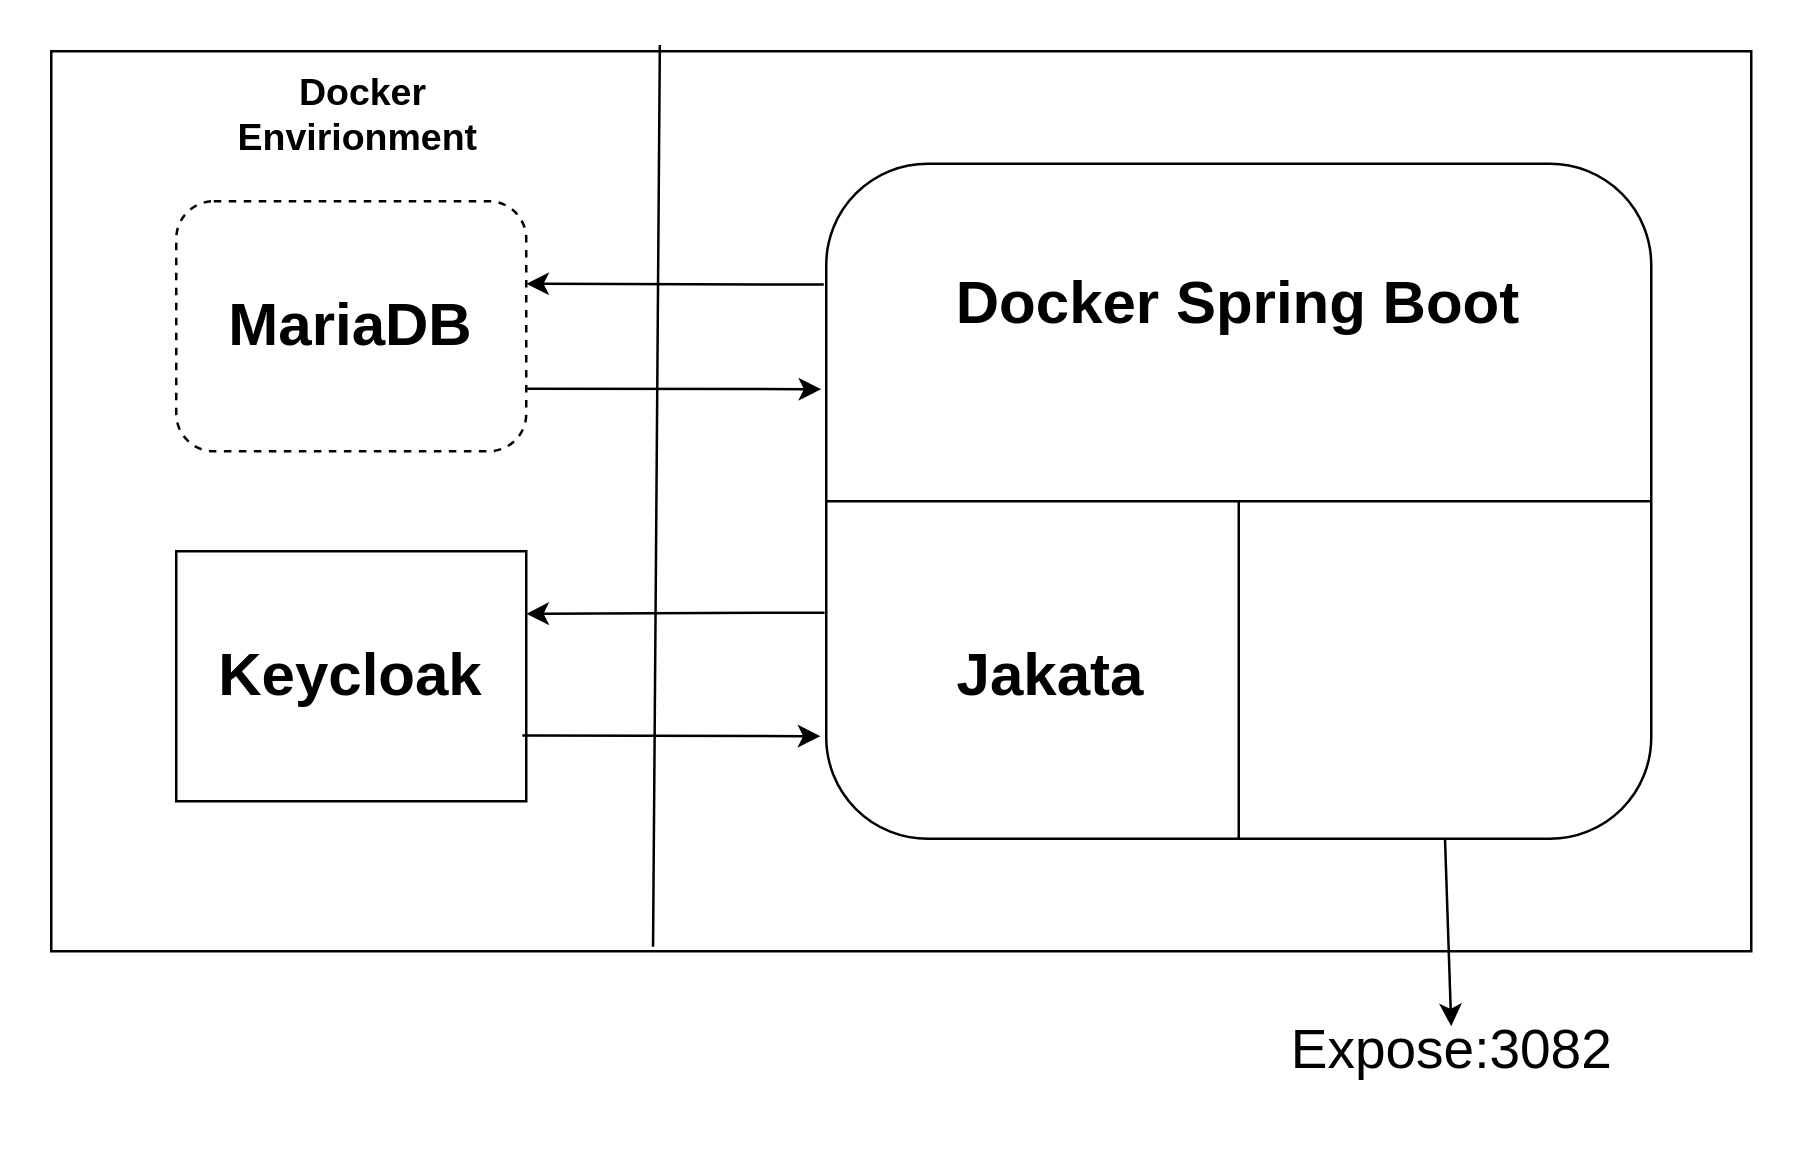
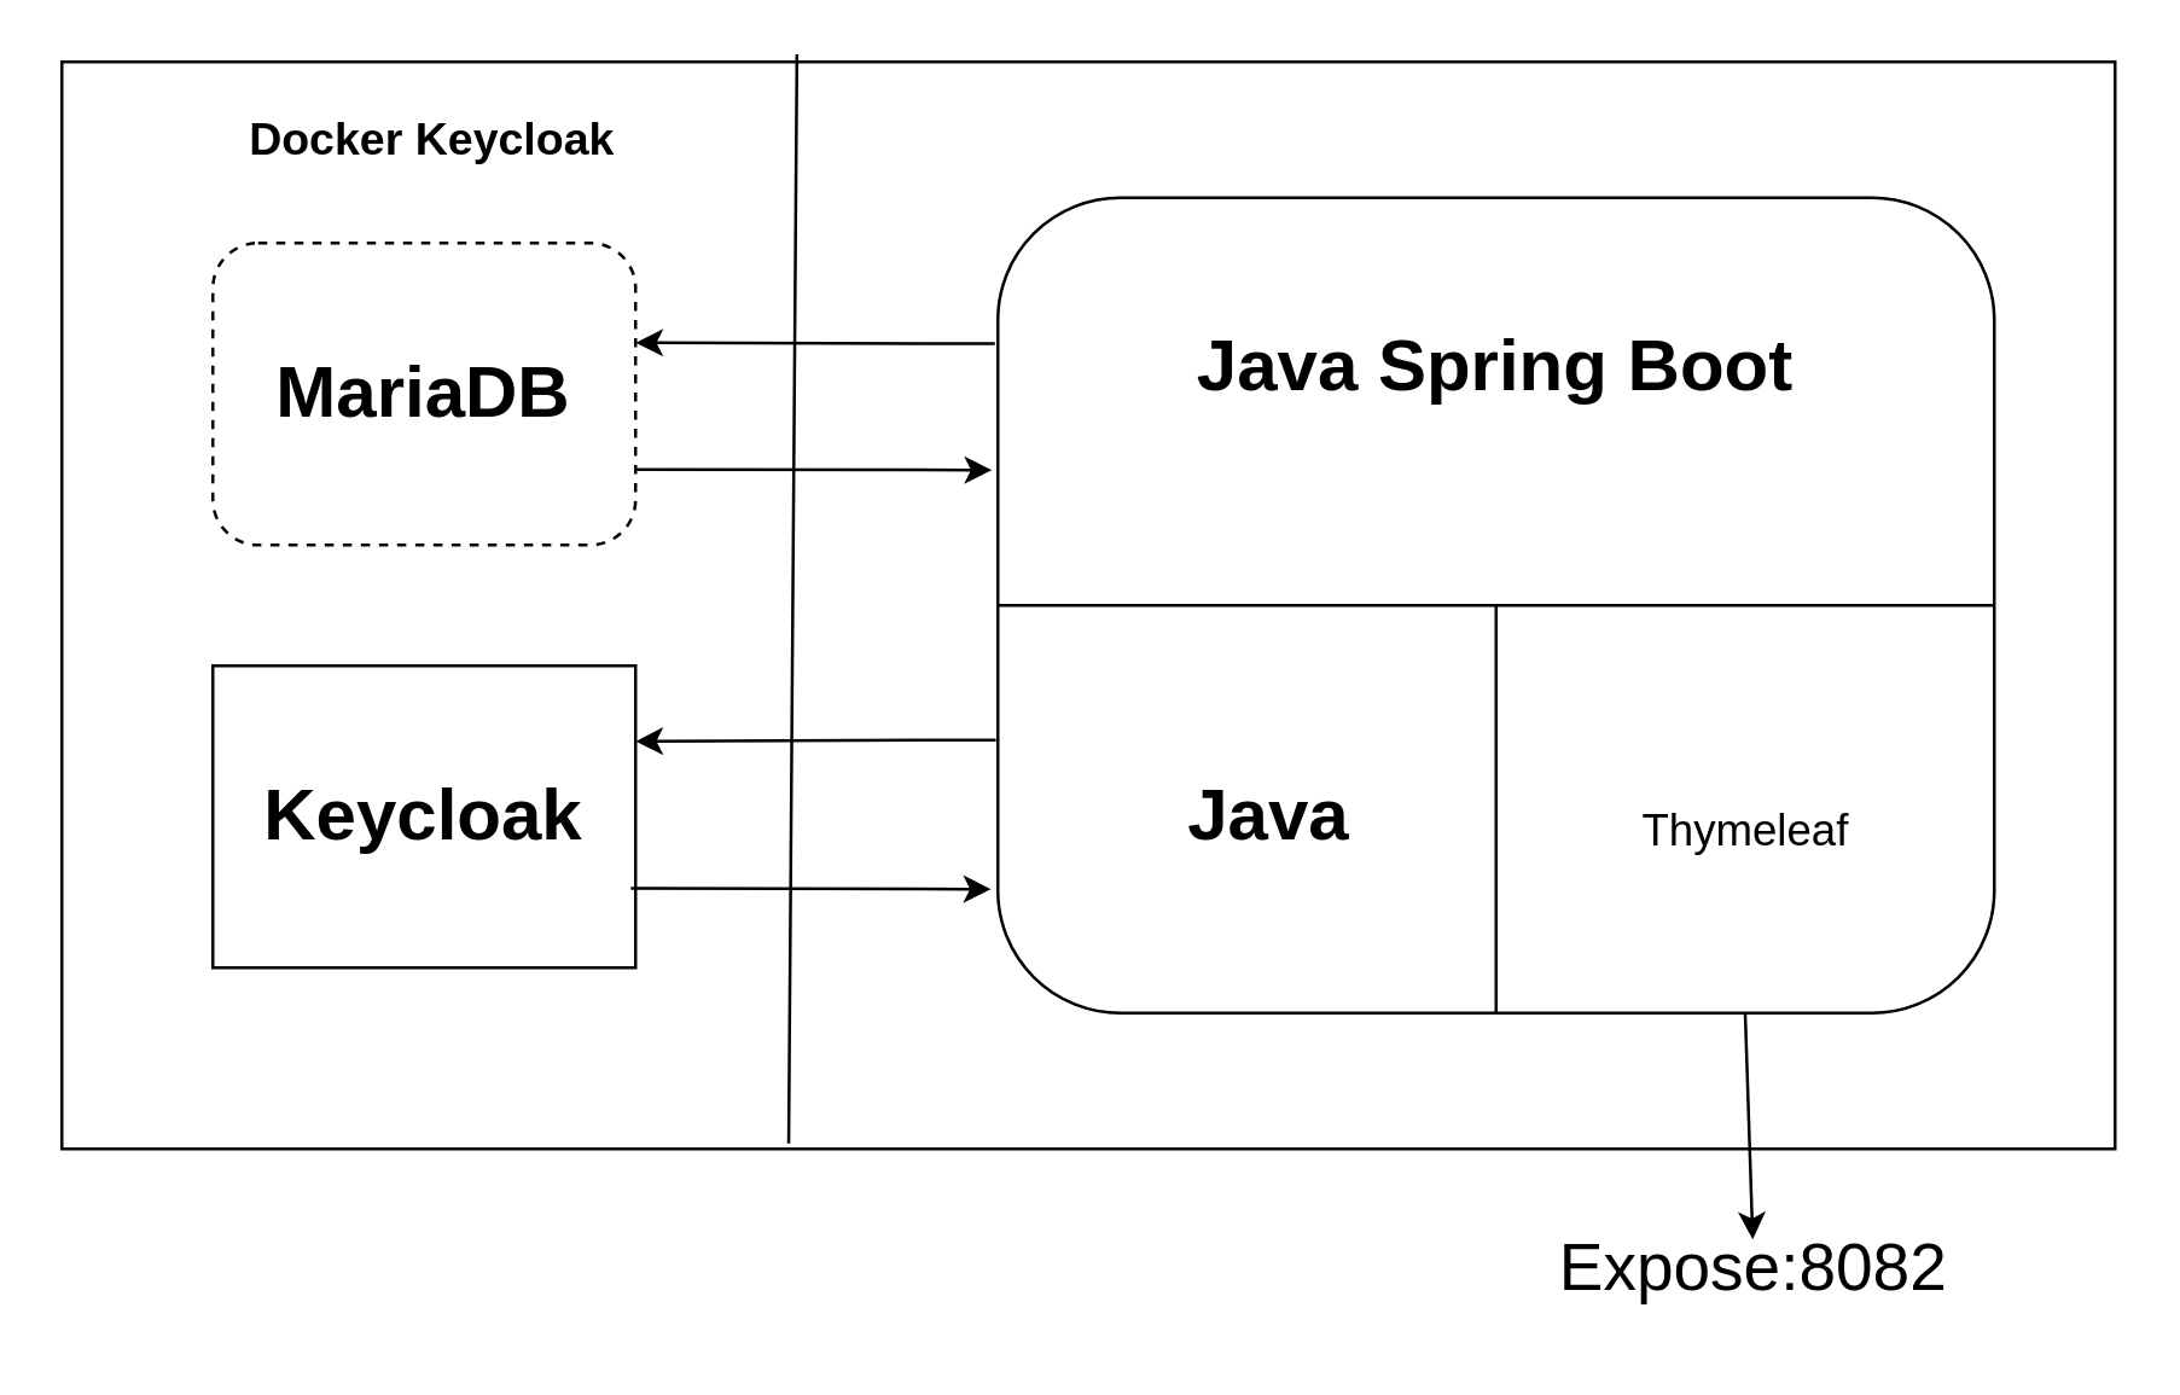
- <mxCell id="16" value="&lt;font style=&quot;font-size: 15px;&quot;&gt;&lt;b&gt;Docker Envirionment&amp;nbsp;&lt;/b&gt;&lt;/font&gt;" style="text;html=1;align=center;verticalAlign=middle;whiteSpace=wrap;rounded=0;" vertex="1" parent="1"><mxGeometry x="80" y="30" width="130" height="30" as="geometry" /></mxCell>
+ <mxCell id="16" value="&lt;font style=&quot;font-size: 15px;&quot;&gt;&lt;b&gt;Docker Keycloak&amp;nbsp;&lt;/b&gt;&lt;/font&gt;" style="text;html=1;align=center;verticalAlign=middle;whiteSpace=wrap;rounded=0;" vertex="1" parent="1"><mxGeometry x="80" y="30" width="130" height="30" as="geometry" /></mxCell>
- <mxCell id="5" value="&lt;div&gt;&lt;span style=&quot;font-size: 24px;&quot;&gt;&lt;b&gt;Docker Spring Boot&lt;/b&gt;&lt;/span&gt;&lt;/div&gt;&lt;div&gt;&lt;br&gt;&lt;/div&gt;&lt;div&gt;&lt;br&gt;&lt;/div&gt;&lt;div&gt;&lt;br&gt;&lt;/div&gt;&lt;div&gt;&lt;br&gt;&lt;/div&gt;&lt;div&gt;&lt;br&gt;&lt;/div&gt;&lt;div&gt;&lt;br&gt;&lt;/div&gt;&lt;div&gt;&lt;br&gt;&lt;/div&gt;&lt;div&gt;&lt;br&gt;&lt;/div&gt;&lt;div&gt;&lt;br&gt;&lt;/div&gt;&lt;div&gt;&lt;br&gt;&lt;/div&gt;&lt;div&gt;&amp;nbsp;&lt;/div&gt;" style="rounded=1;whiteSpace=wrap;html=1;" vertex="1" parent="1"><mxGeometry x="330" y="65" width="330" height="270" as="geometry" /></mxCell>
+ <mxCell id="5" value="&lt;div&gt;&lt;span style=&quot;font-size: 24px;&quot;&gt;&lt;b&gt;Java Spring Boot&lt;/b&gt;&lt;/span&gt;&lt;/div&gt;&lt;div&gt;&lt;br&gt;&lt;/div&gt;&lt;div&gt;&lt;br&gt;&lt;/div&gt;&lt;div&gt;&lt;br&gt;&lt;/div&gt;&lt;div&gt;&lt;br&gt;&lt;/div&gt;&lt;div&gt;&lt;br&gt;&lt;/div&gt;&lt;div&gt;&lt;br&gt;&lt;/div&gt;&lt;div&gt;&lt;br&gt;&lt;/div&gt;&lt;div&gt;&lt;br&gt;&lt;/div&gt;&lt;div&gt;&lt;br&gt;&lt;/div&gt;&lt;div&gt;&lt;br&gt;&lt;/div&gt;&lt;div&gt;&amp;nbsp;&lt;/div&gt;" style="rounded=1;whiteSpace=wrap;html=1;" vertex="1" parent="1"><mxGeometry x="330" y="65" width="330" height="270" as="geometry" /></mxCell>
- <mxCell id="9" value="&lt;font style=&quot;font-size: 24px;&quot;&gt;&lt;b&gt;Jakata&lt;/b&gt;&lt;/font&gt;" style="text;html=1;align=center;verticalAlign=middle;whiteSpace=wrap;rounded=0;" vertex="1" parent="1"><mxGeometry x="390" y="255" width="60" height="30" as="geometry" /></mxCell>
+ <mxCell id="9" value="&lt;font style=&quot;font-size: 24px;&quot;&gt;&lt;b&gt;Java&lt;/b&gt;&lt;/font&gt;" style="text;html=1;align=center;verticalAlign=middle;whiteSpace=wrap;rounded=0;" vertex="1" parent="1"><mxGeometry x="390" y="255" width="60" height="30" as="geometry" /></mxCell>
+ <mxCell id="8" value="&lt;span style=&quot;font-size:11.0pt;font-family:&amp;quot;Arial&amp;quot;,sans-serif;&lt;br/&gt;mso-fareast-font-family:Arial;mso-fareast-theme-font:minor-latin;mso-bidi-font-family:&lt;br/&gt;&amp;quot;Times New Roman&amp;quot;;mso-bidi-theme-font:minor-bidi;mso-ansi-language:DE-AT;&lt;br/&gt;mso-fareast-language:EN-US;mso-bidi-language:AR-SA&quot;&gt;Thymeleaf&amp;nbsp;&lt;/span&gt;" style="text;html=1;align=center;verticalAlign=middle;whiteSpace=wrap;rounded=0;" vertex="1" parent="1"><mxGeometry x="550" y="260" width="60" height="30" as="geometry" /></mxCell>
- <mxCell id="15" value="&lt;span style=&quot;text-wrap-mode: wrap;&quot;&gt;&lt;font style=&quot;font-size: 22px;&quot;&gt;Expose:3082&lt;/font&gt;&lt;/span&gt;" style="text;html=1;align=center;verticalAlign=middle;resizable=0;points=[];autosize=1;strokeColor=none;fillColor=none;" vertex="1" parent="1"><mxGeometry x="505" y="400" width="150" height="40" as="geometry" /></mxCell>
+ <mxCell id="15" value="&lt;span style=&quot;text-wrap-mode: wrap;&quot;&gt;&lt;font style=&quot;font-size: 22px;&quot;&gt;Expose:8082&lt;/font&gt;&lt;/span&gt;" style="text;html=1;align=center;verticalAlign=middle;resizable=0;points=[];autosize=1;strokeColor=none;fillColor=none;" vertex="1" parent="1"><mxGeometry x="505" y="400" width="150" height="40" as="geometry" /></mxCell>
